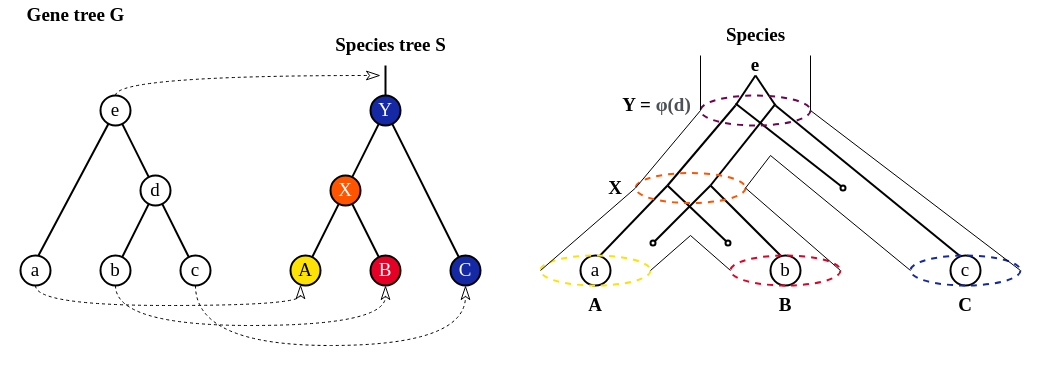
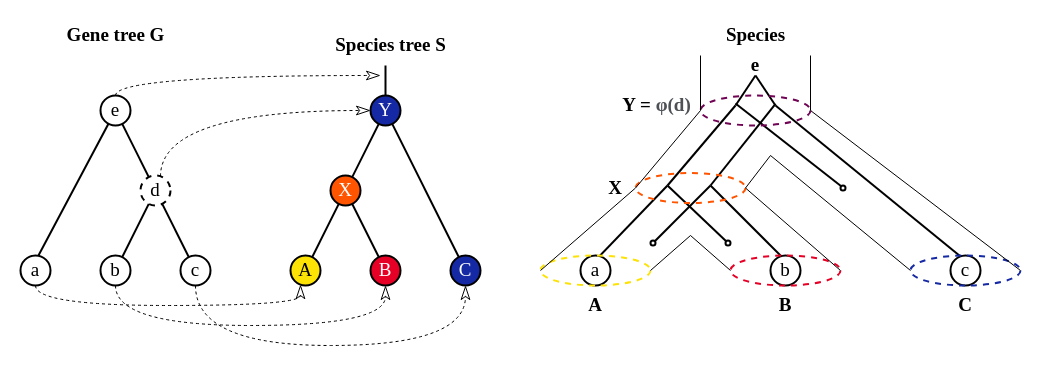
- <mxCell id="63" value="&lt;b style=&quot;font-size: 19px;&quot;&gt;Gene tree G&lt;/b&gt;" style="text;html=1;strokeColor=none;fillColor=none;align=center;verticalAlign=middle;whiteSpace=wrap;rounded=0;labelBackgroundColor=none;fontFamily=Times New Roman;fontSize=19;" parent="1" vertex="1"><mxGeometry x="23.75" y="5" width="102.5" height="20" as="geometry" /></mxCell>
+ <mxCell id="63" value="&lt;b style=&quot;font-size: 19px;&quot;&gt;Gene tree G&lt;/b&gt;" style="text;html=1;strokeColor=none;fillColor=none;align=center;verticalAlign=middle;whiteSpace=wrap;rounded=0;labelBackgroundColor=none;fontFamily=Times New Roman;fontSize=19;" parent="1" vertex="1"><mxGeometry x="63.75" y="25" width="102.5" height="20" as="geometry" /></mxCell>
+ <mxCell id="27" value="" style="endArrow=classicThin;dashed=1;endFill=0;endSize=12;html=1;strokeWidth=1;edgeStyle=orthogonalEdgeStyle;curved=1;sourcePerimeterSpacing=0;fontSize=19;fontFamily=Times New Roman;" parent="1" source="12" target="21" edge="1"><mxGeometry width="160" relative="1" as="geometry"><mxPoint x="205" y="295" as="sourcePoint" /><mxPoint x="475" y="295" as="targetPoint" /><Array as="points"><mxPoint x="160" y="110" /></Array></mxGeometry></mxCell>
- <mxCell id="12" value="&lt;font style=&quot;font-size: 19px;&quot;&gt;d&lt;/font&gt;" style="ellipse;whiteSpace=wrap;html=1;aspect=fixed;strokeWidth=2;fontSize=19;fontFamily=Times New Roman;" parent="1" vertex="1"><mxGeometry x="140" y="175" width="30" height="30" as="geometry" /></mxCell>
+ <mxCell id="12" value="&lt;font style=&quot;font-size: 19px;&quot;&gt;d&lt;/font&gt;" style="ellipse;whiteSpace=wrap;html=1;aspect=fixed;strokeWidth=2;fontSize=19;fontFamily=Times New Roman;dashed=1;" parent="1" vertex="1"><mxGeometry x="140" y="175" width="30" height="30" as="geometry" /></mxCell>
